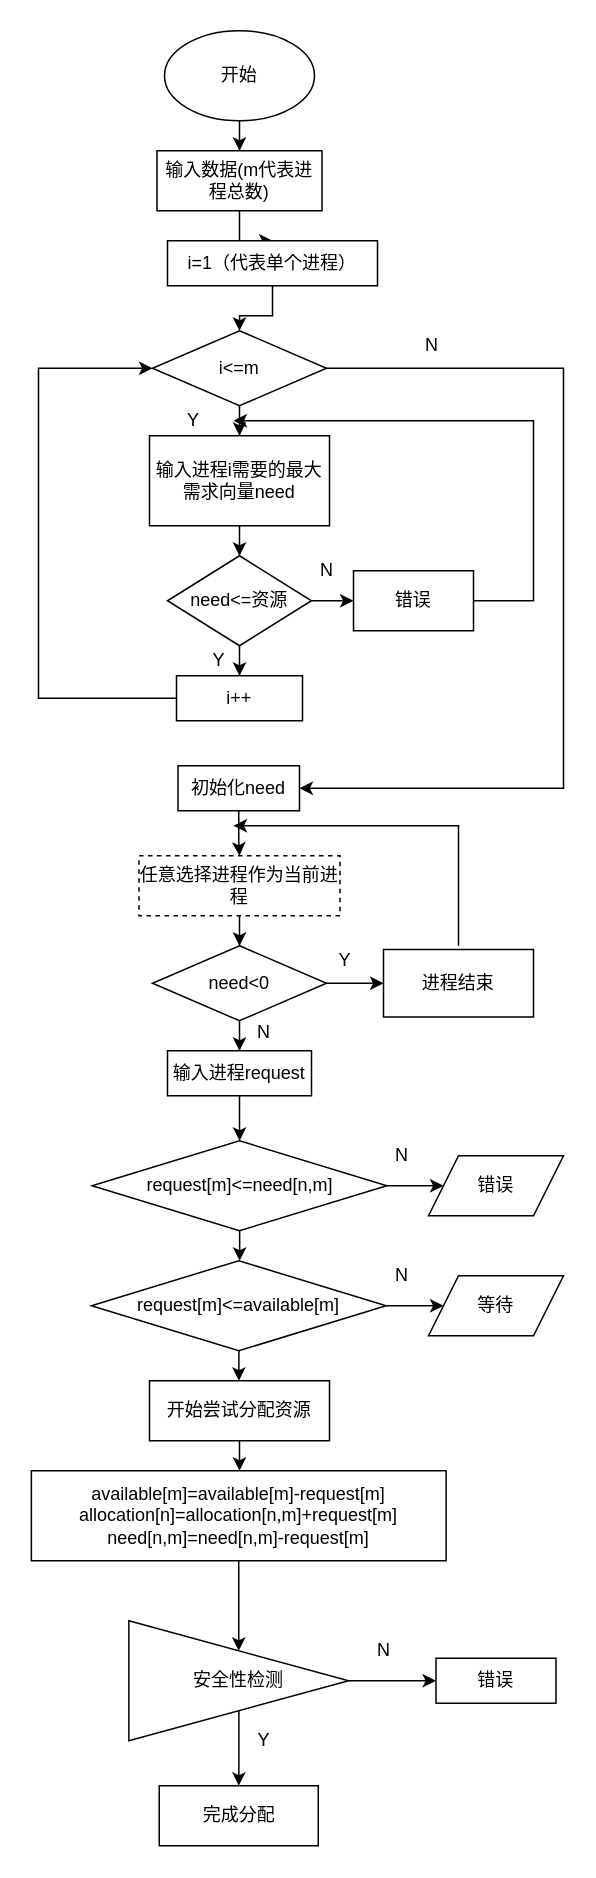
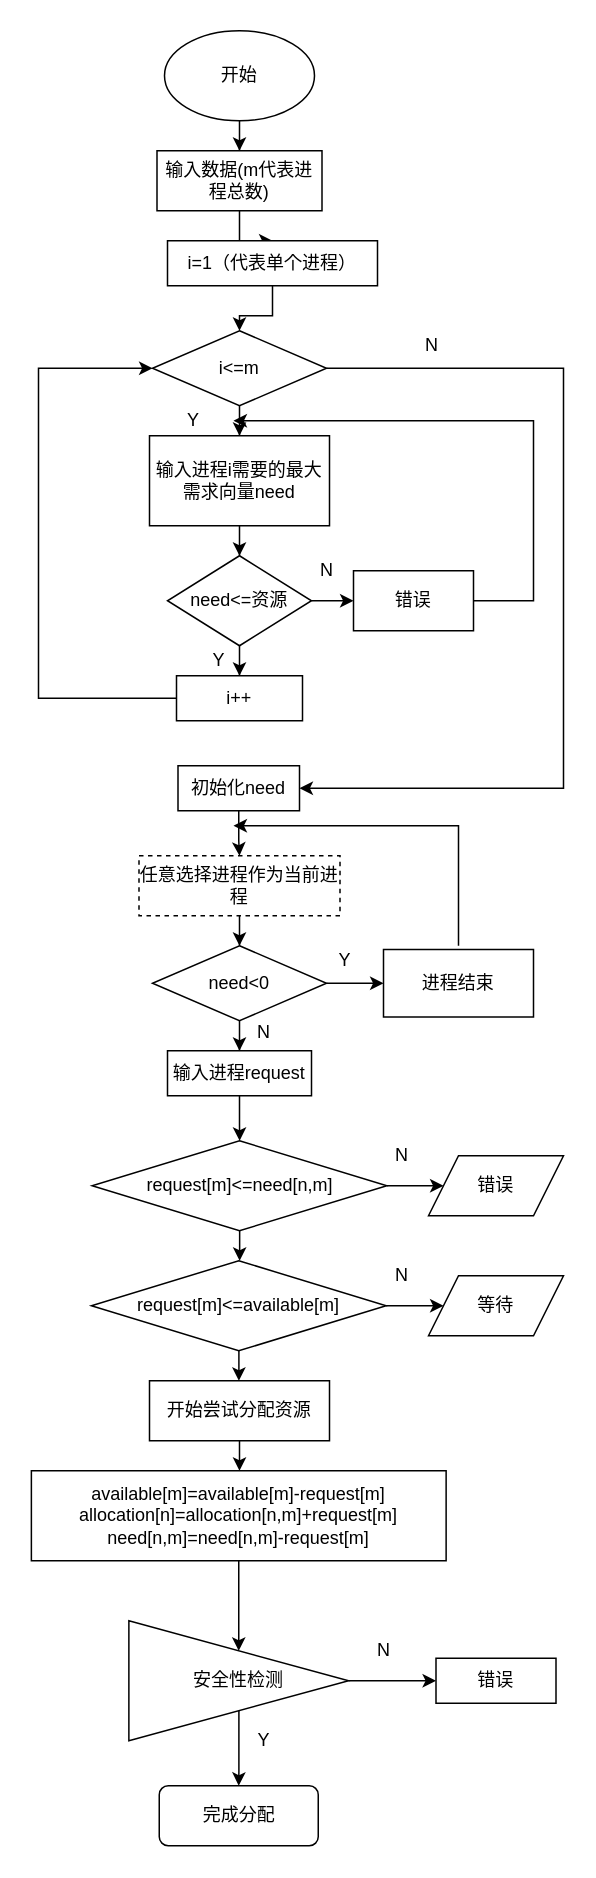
- <mxCell id="50" value="完成分配" style="rounded=0;whiteSpace=wrap;html=1;" vertex="1" parent="1"><mxGeometry x="105.5" y="1190" width="106" height="40" as="geometry" /></mxCell>
+ <mxCell id="50" value="完成分配" style="whiteSpace=wrap;html=1;rounded=1;" vertex="1" parent="1"><mxGeometry x="105.5" y="1190" width="106" height="40" as="geometry" /></mxCell>
